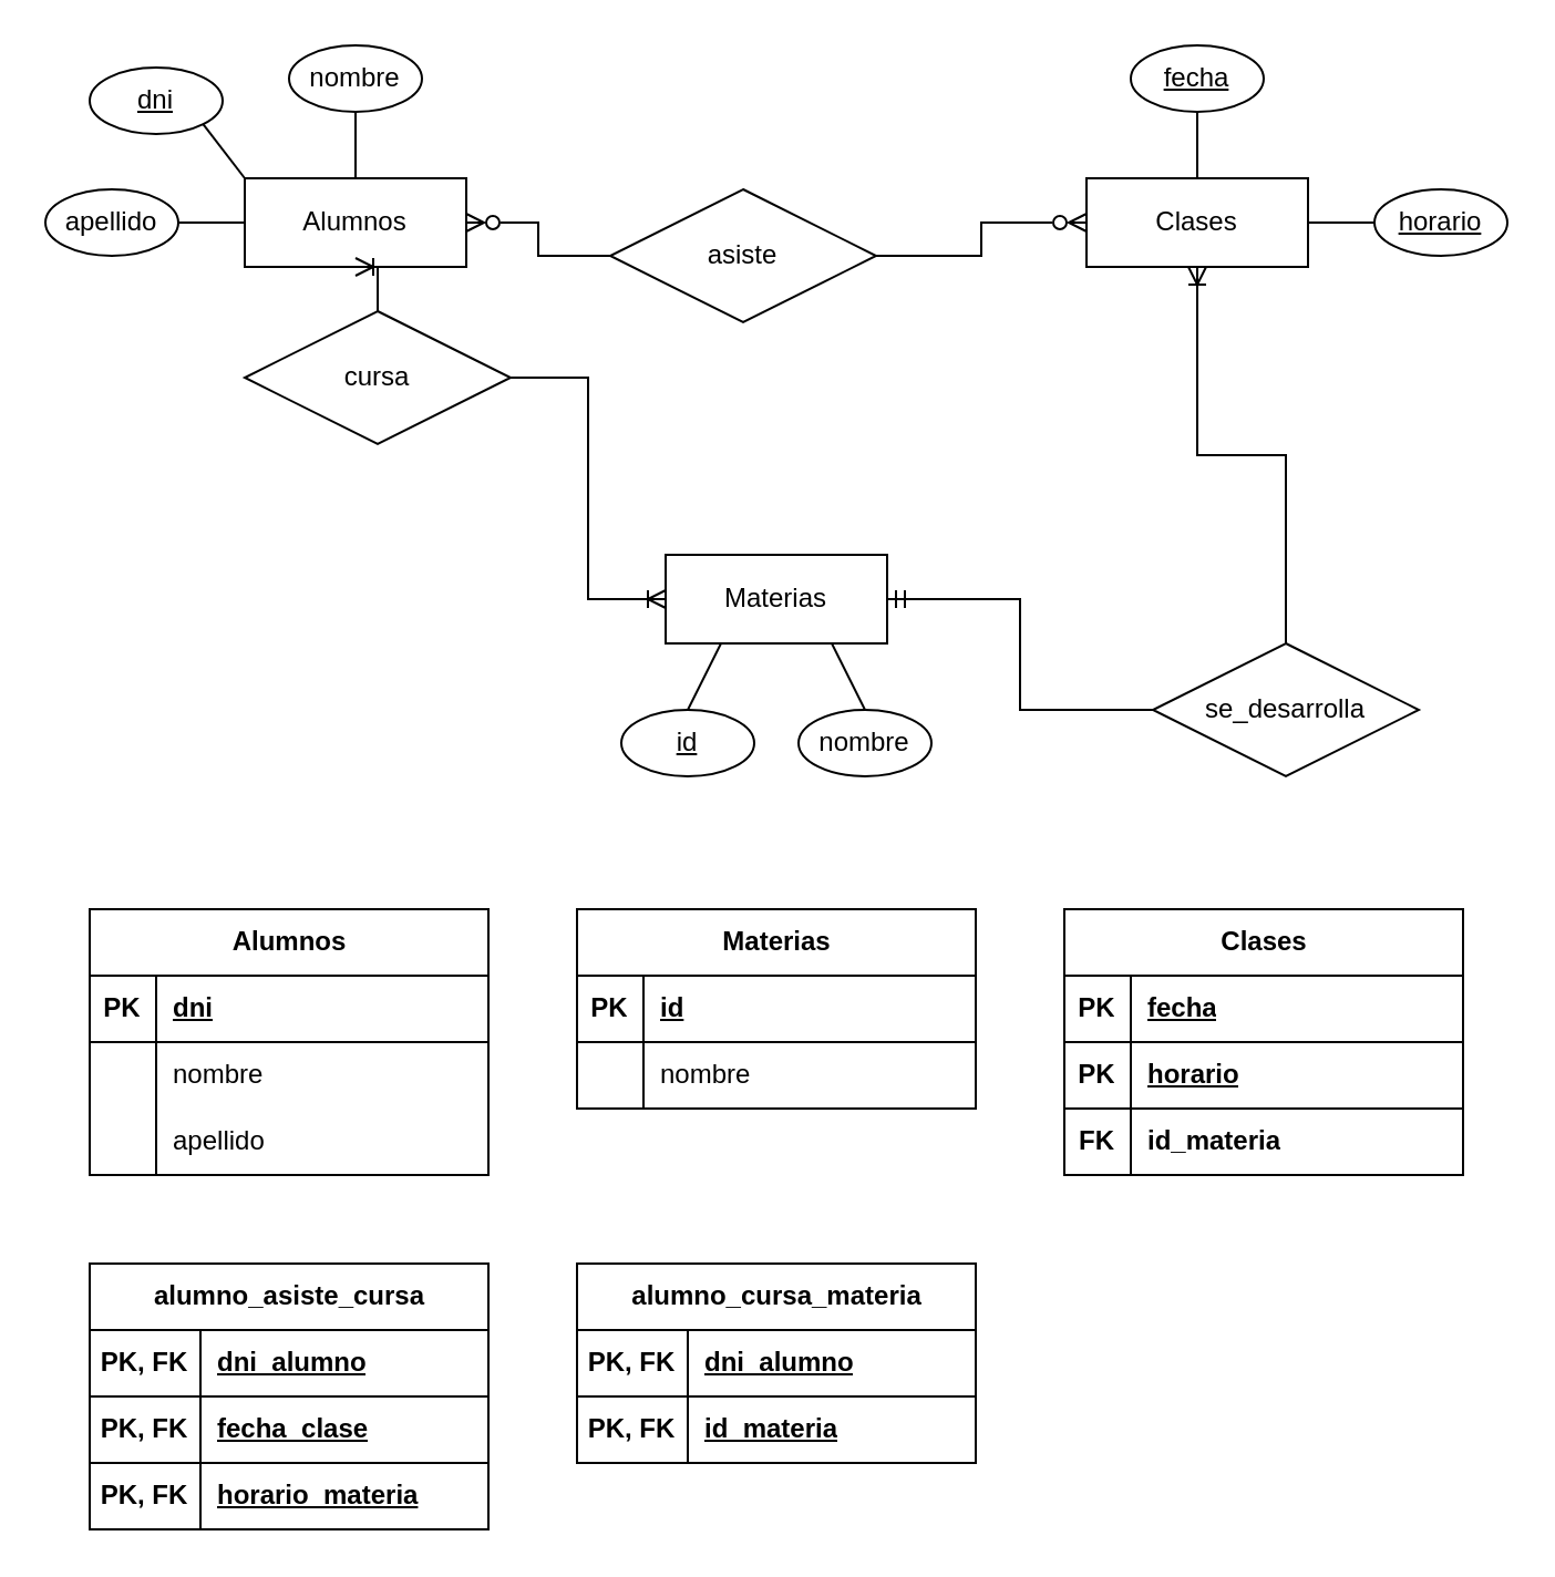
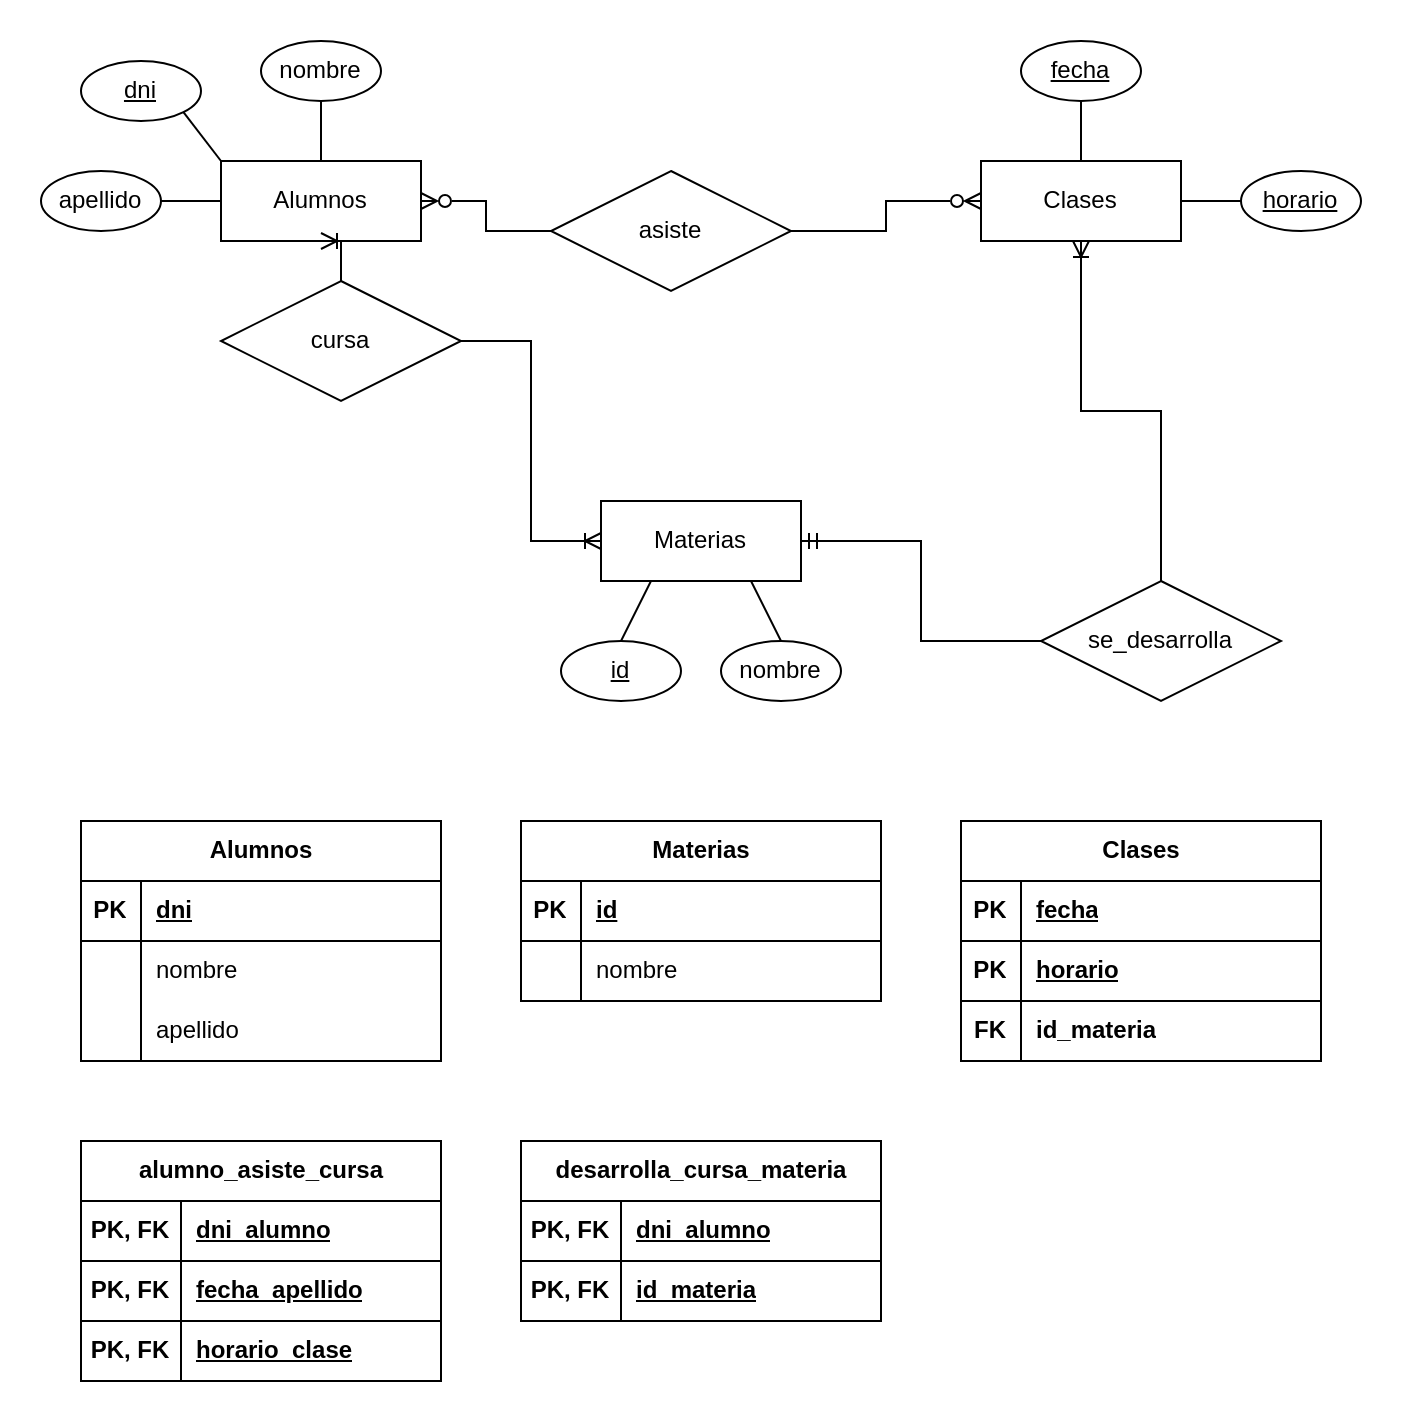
- <mxCell id="46" value="alumno_cursa_materia" style="shape=table;startSize=30;container=1;collapsible=1;childLayout=tableLayout;fixedRows=1;rowLines=0;fontStyle=1;align=center;resizeLast=1;html=1;" vertex="1" parent="45"><mxGeometry width="180" height="90" as="geometry" /></mxCell>
+ <mxCell id="46" value="desarrolla_cursa_materia" style="shape=table;startSize=30;container=1;collapsible=1;childLayout=tableLayout;fixedRows=1;rowLines=0;fontStyle=1;align=center;resizeLast=1;html=1;" vertex="1" parent="45"><mxGeometry width="180" height="90" as="geometry" /></mxCell>
- <mxCell id="69" value="fecha_clase" style="shape=partialRectangle;connectable=0;fillColor=none;top=0;left=0;bottom=0;right=0;align=left;spacingLeft=6;fontStyle=5;overflow=hidden;whiteSpace=wrap;html=1;" vertex="1" parent="67"><mxGeometry x="50" width="130" height="30" as="geometry"><mxRectangle width="150" height="30" as="alternateBounds" /></mxGeometry></mxCell>
+ <mxCell id="69" value="fecha_apellido" style="shape=partialRectangle;connectable=0;fillColor=none;top=0;left=0;bottom=0;right=0;align=left;spacingLeft=6;fontStyle=5;overflow=hidden;whiteSpace=wrap;html=1;" vertex="1" parent="67"><mxGeometry x="50" width="130" height="30" as="geometry"><mxRectangle width="150" height="30" as="alternateBounds" /></mxGeometry></mxCell>
- <mxCell id="72" value="horario_materia" style="shape=partialRectangle;connectable=0;fillColor=none;top=0;left=0;bottom=0;right=0;align=left;spacingLeft=6;fontStyle=5;overflow=hidden;whiteSpace=wrap;html=1;" vertex="1" parent="70"><mxGeometry x="50" width="130" height="30" as="geometry"><mxRectangle width="150" height="30" as="alternateBounds" /></mxGeometry></mxCell>
+ <mxCell id="72" value="horario_clase" style="shape=partialRectangle;connectable=0;fillColor=none;top=0;left=0;bottom=0;right=0;align=left;spacingLeft=6;fontStyle=5;overflow=hidden;whiteSpace=wrap;html=1;" vertex="1" parent="70"><mxGeometry x="50" width="130" height="30" as="geometry"><mxRectangle width="150" height="30" as="alternateBounds" /></mxGeometry></mxCell>
